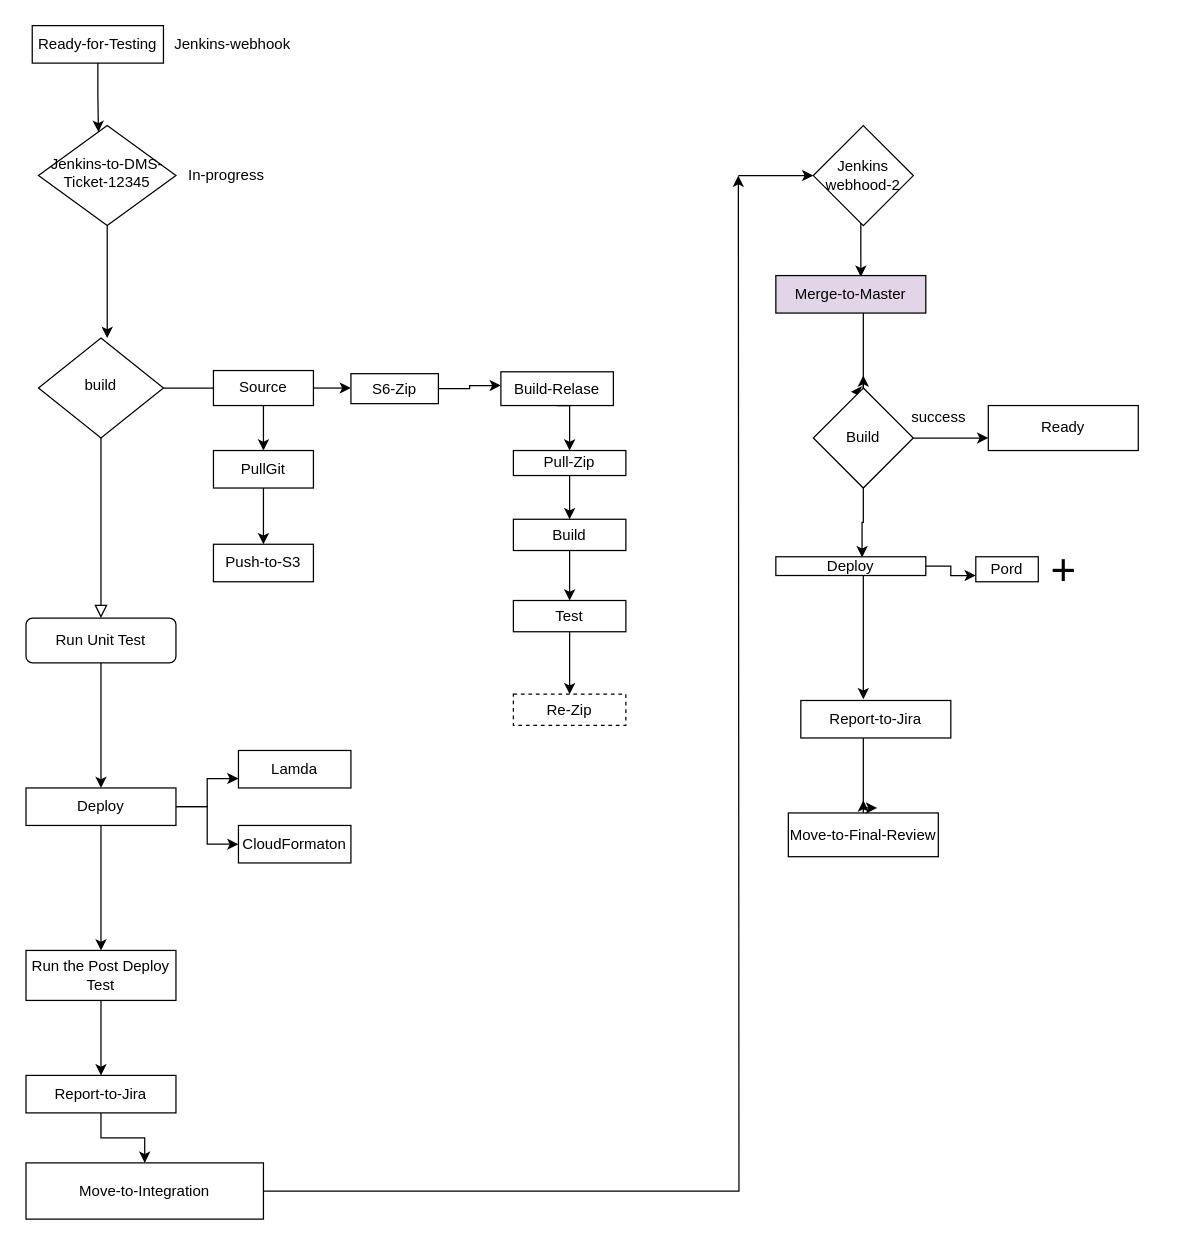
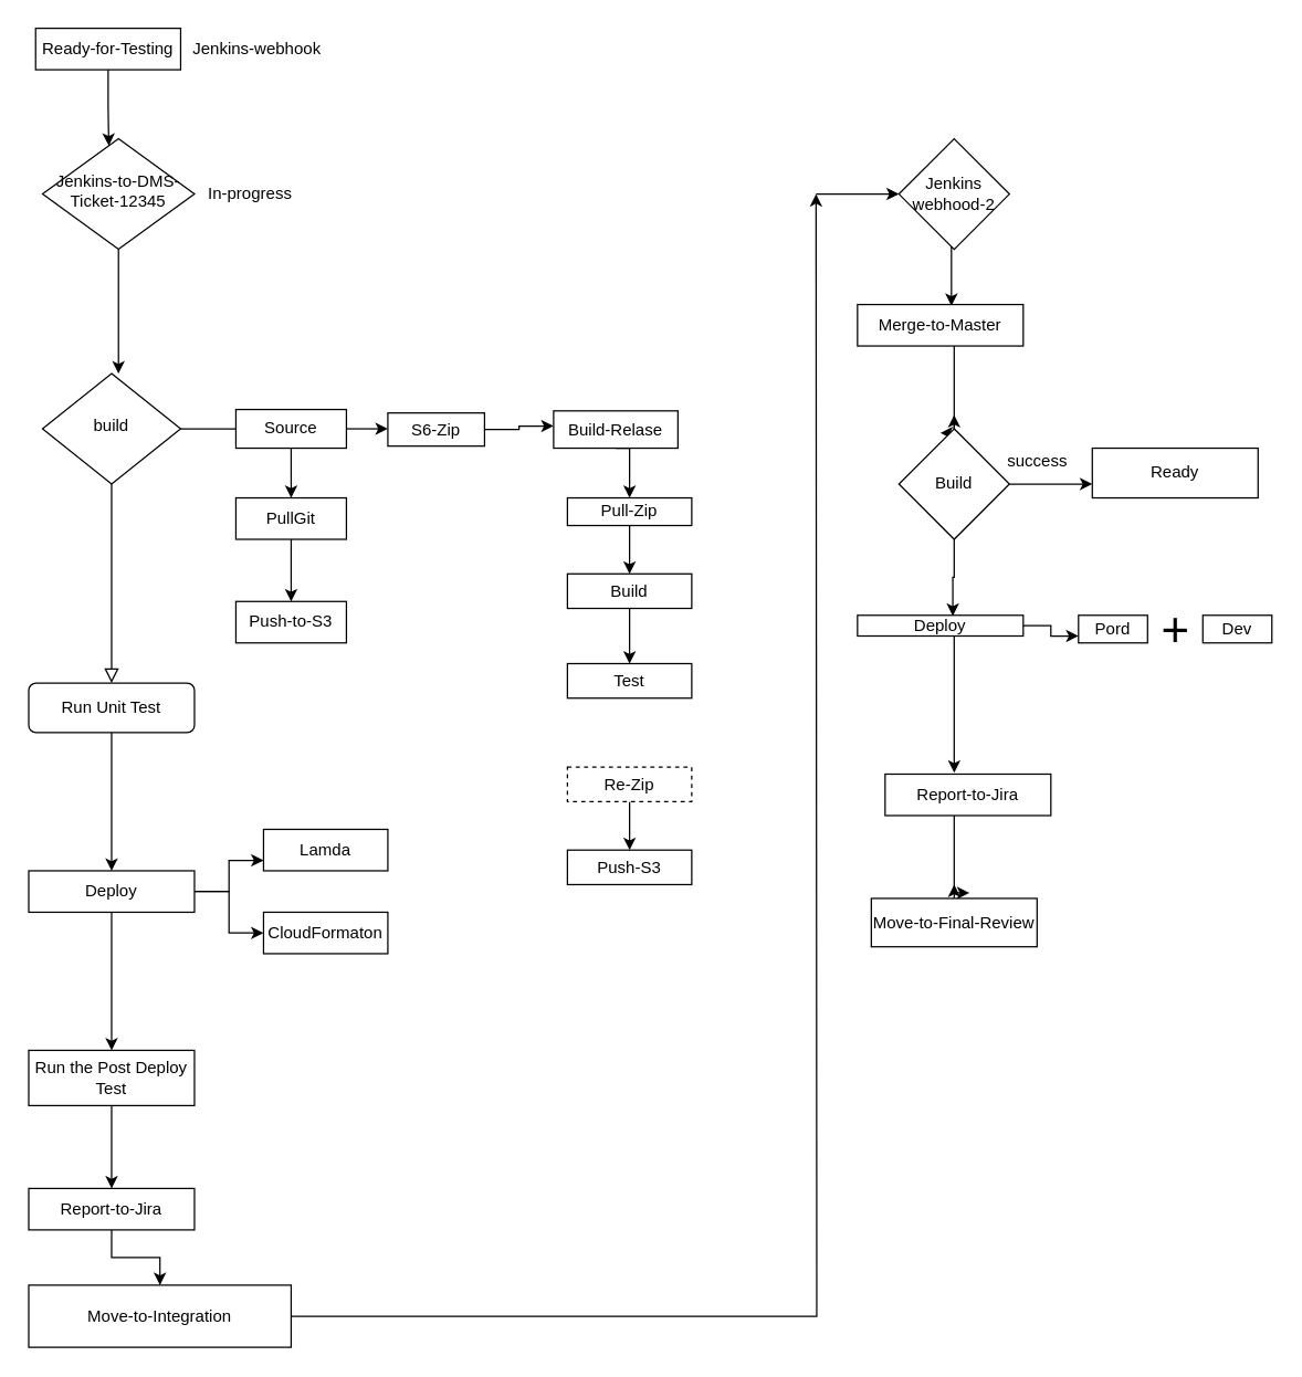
- <mxCell id="28" value="Merge-to-Master" style="rounded=0;whiteSpace=wrap;html=1;fillColor=#e1d5e7;" vertex="1" parent="1"><mxGeometry x="620" y="220" width="120" height="30" as="geometry" /></mxCell>
+ <mxCell id="28" value="Merge-to-Master" style="rounded=0;whiteSpace=wrap;html=1;" vertex="1" parent="1"><mxGeometry x="620" y="220" width="120" height="30" as="geometry" /></mxCell>
+ <mxCell id="40" value="Dev" style="rounded=0;whiteSpace=wrap;html=1;" vertex="1" parent="1"><mxGeometry x="870" y="445" width="50" height="20" as="geometry" /></mxCell>
- <mxCell id="61" value="" style="edgeStyle=orthogonalEdgeStyle;rounded=0;orthogonalLoop=1;jettySize=auto;html=1;" edge="1" parent="1" source="62" target="64"><mxGeometry relative="1" as="geometry" /></mxCell>
+ <mxCell id="63" style="edgeStyle=orthogonalEdgeStyle;rounded=0;orthogonalLoop=1;jettySize=auto;html=1;entryX=0.5;entryY=0;entryDx=0;entryDy=0;" edge="1" parent="1" source="64" target="65"><mxGeometry relative="1" as="geometry" /></mxCell>
+ <mxCell id="65" value="Push-S3" style="rounded=0;whiteSpace=wrap;html=1;" vertex="1" parent="1"><mxGeometry x="410" y="615" width="90" height="25" as="geometry" /></mxCell>
